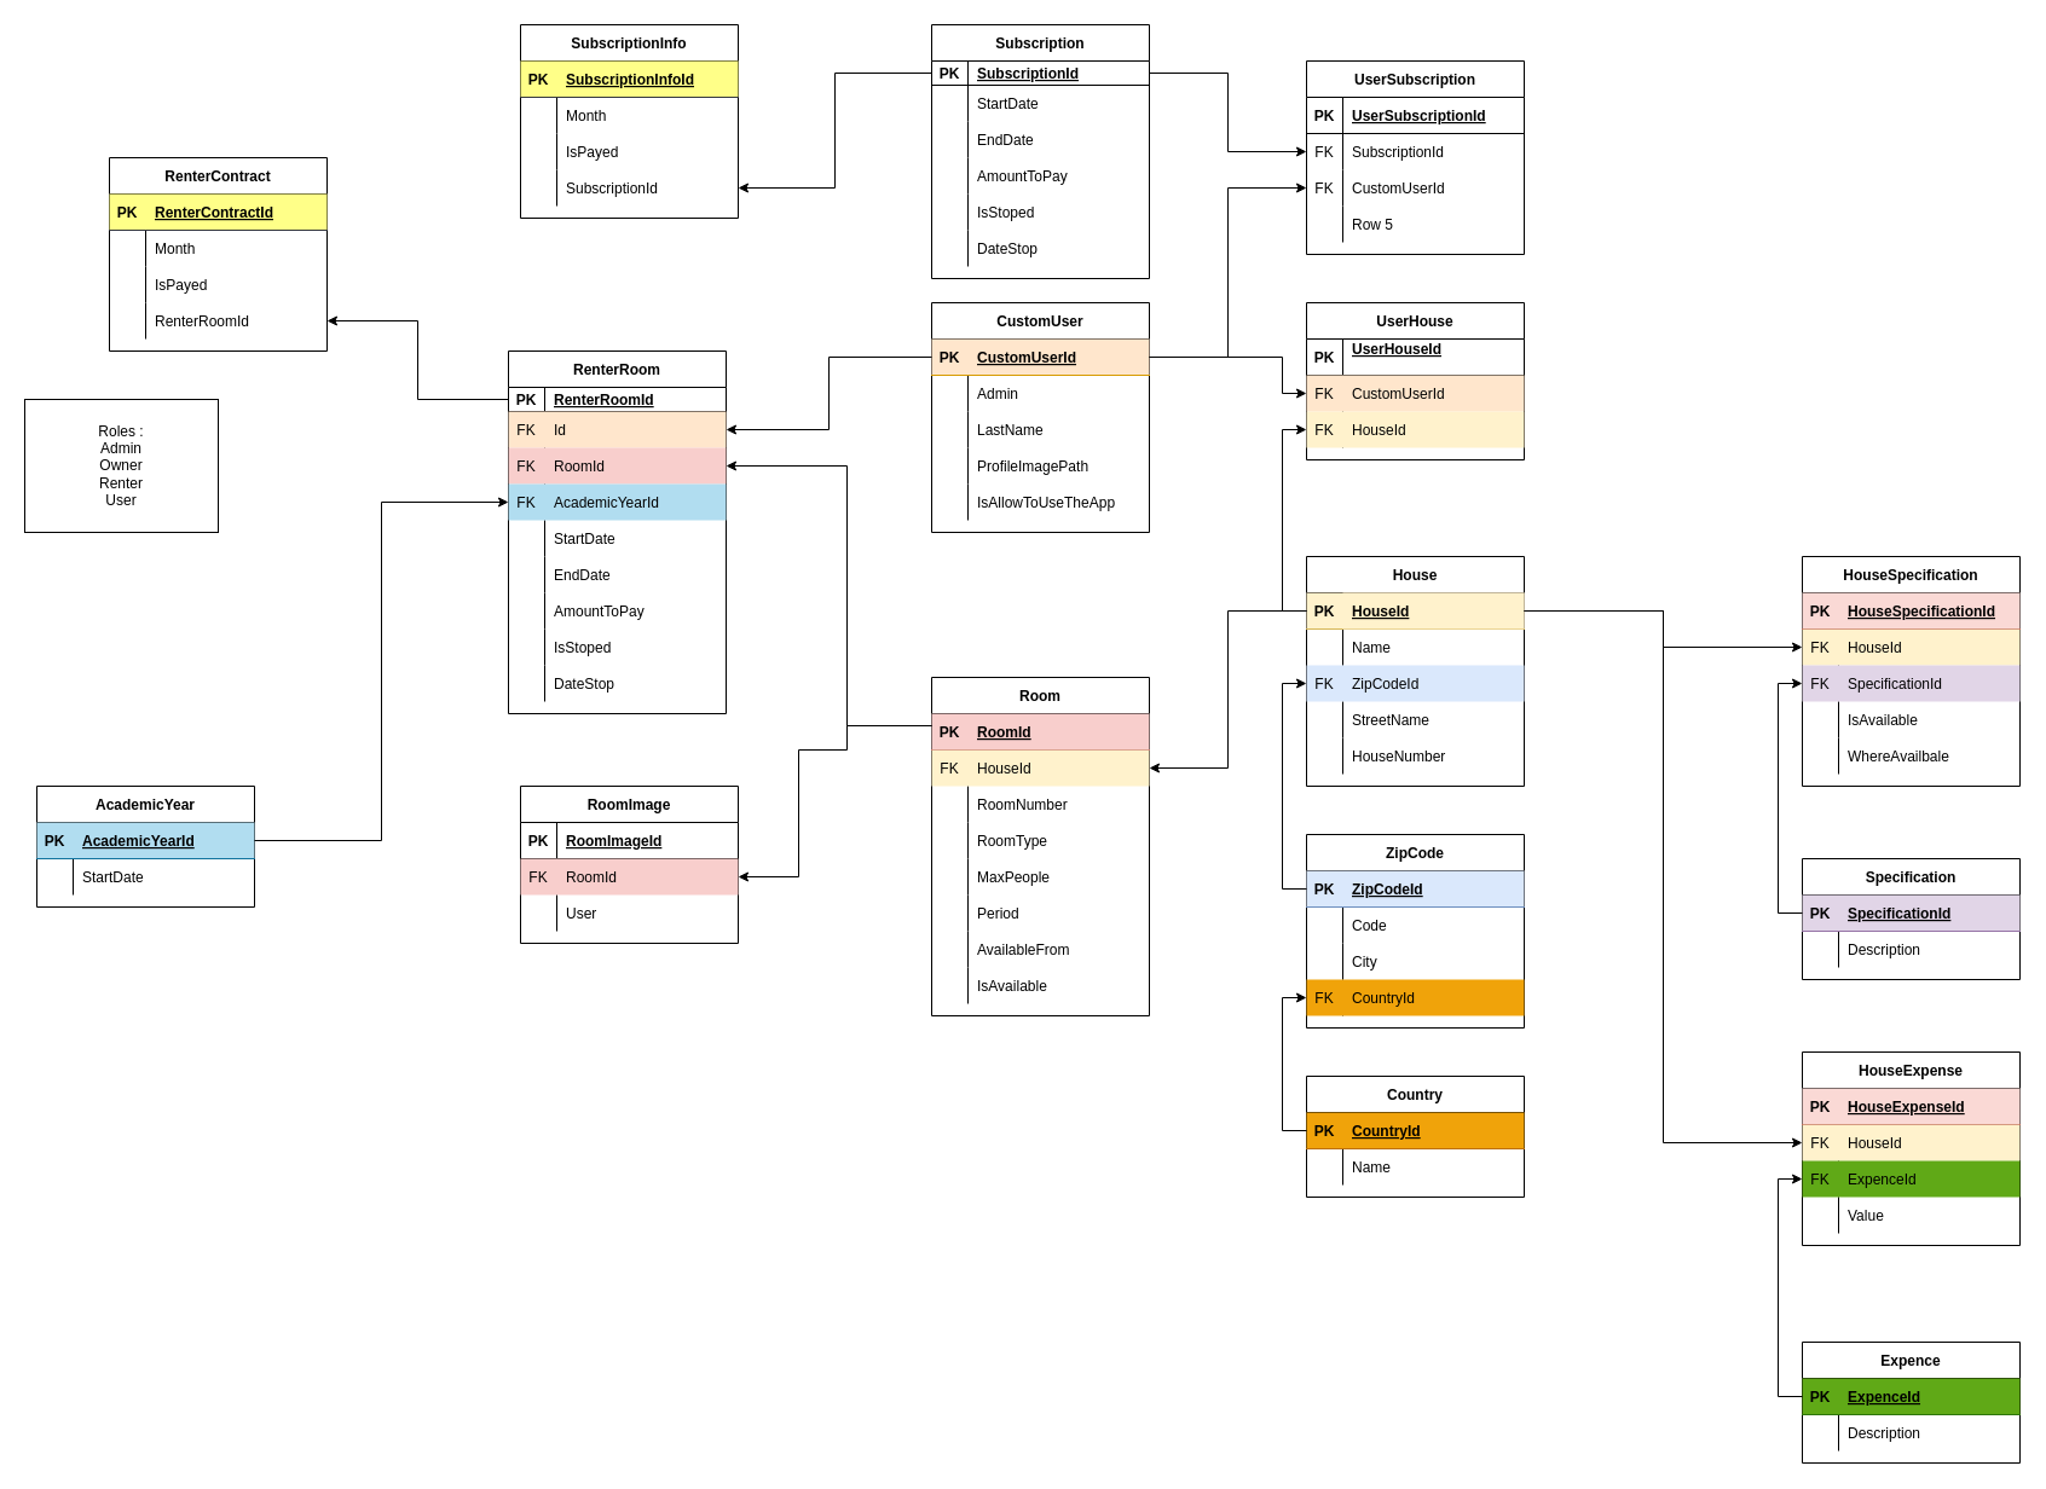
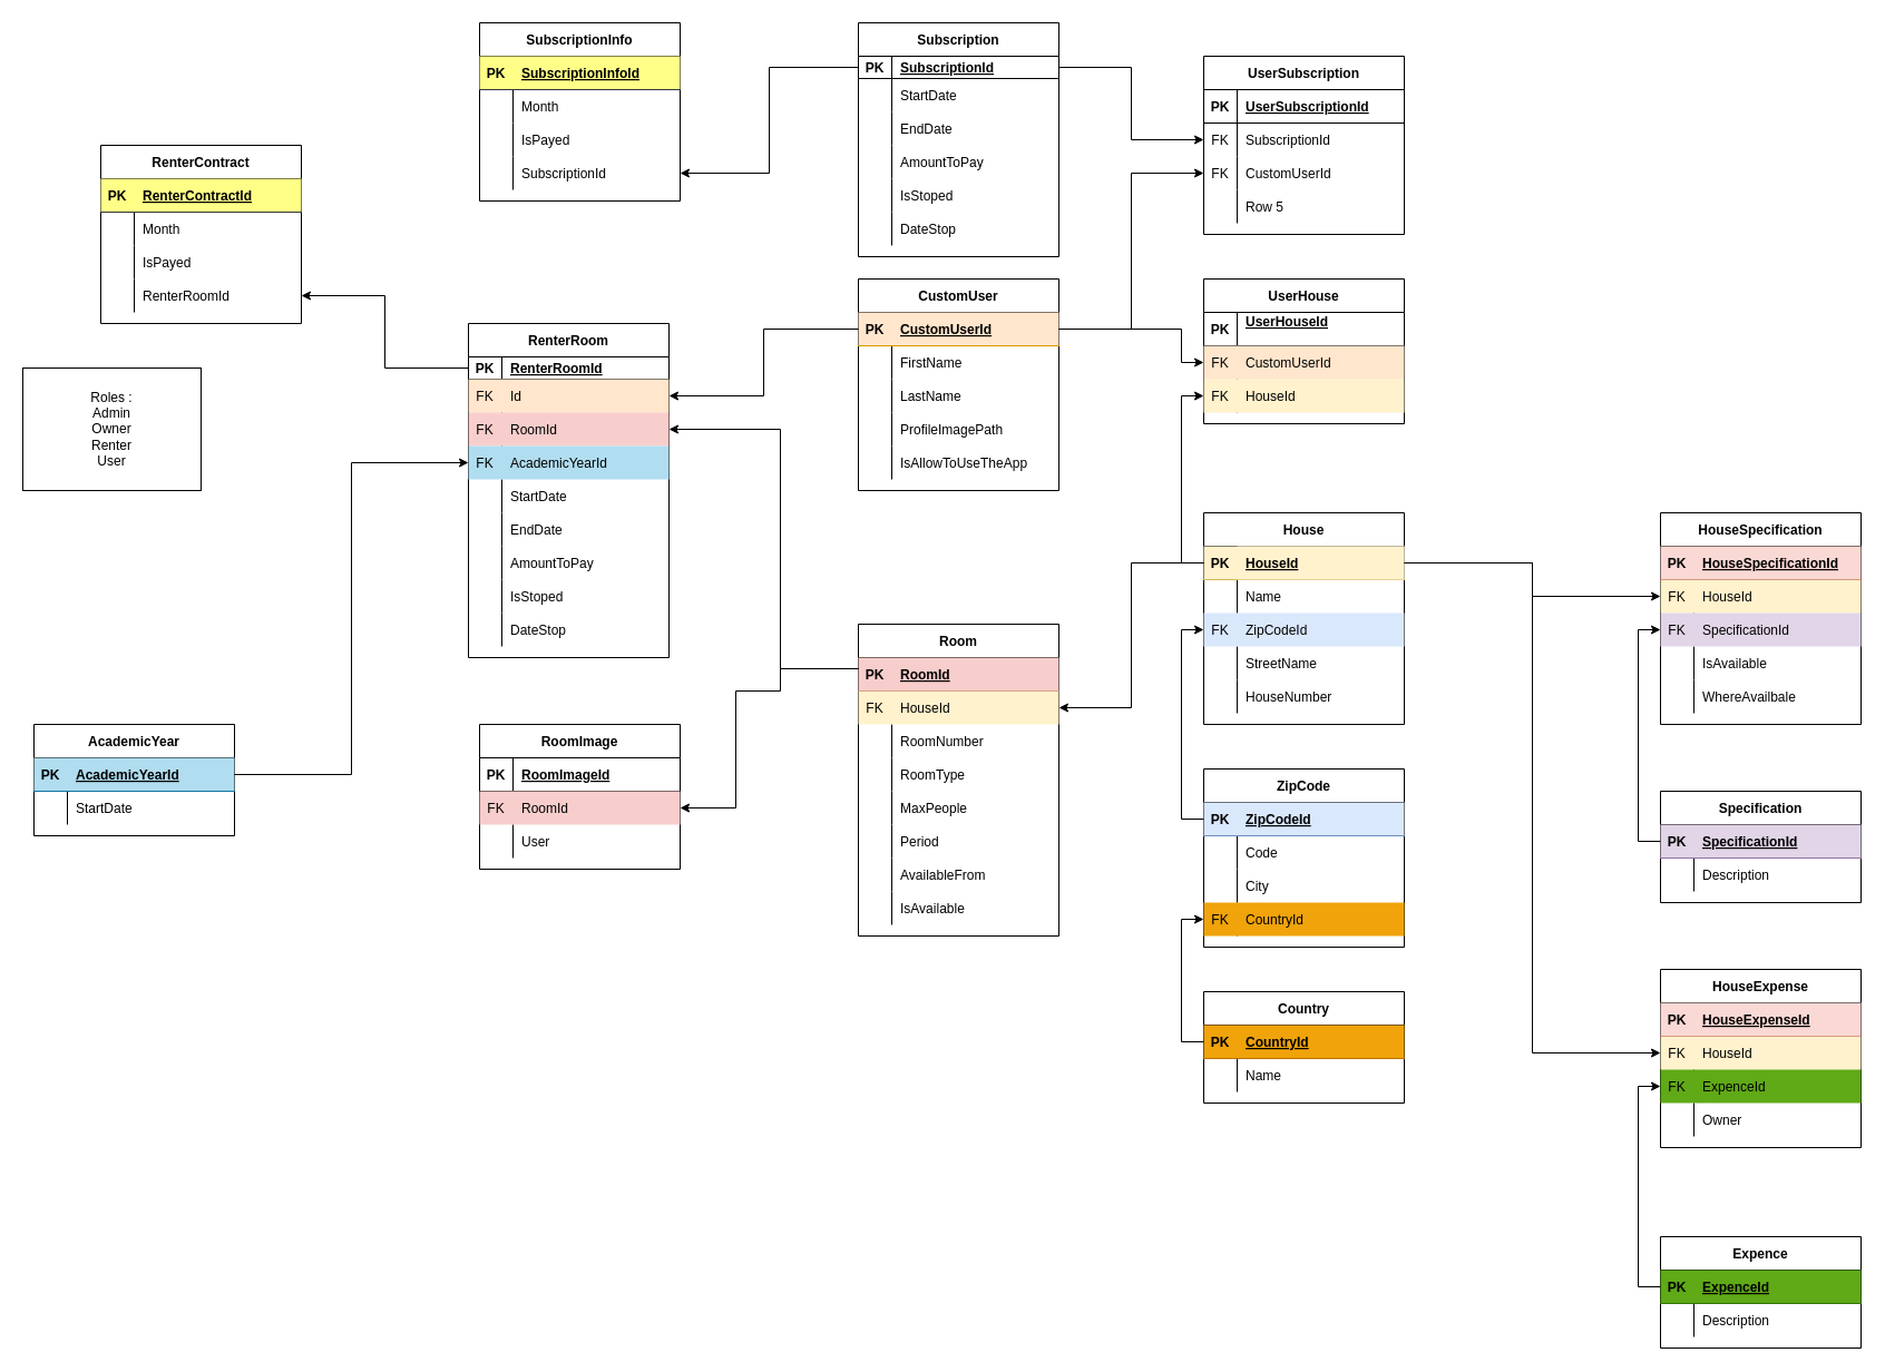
- <mxCell id="8" value="Admin" style="shape=partialRectangle;connectable=0;fillColor=none;top=0;left=0;bottom=0;right=0;align=left;spacingLeft=6;overflow=hidden;" parent="6" vertex="1"><mxGeometry x="30" width="150" height="30" as="geometry"><mxRectangle width="150" height="30" as="alternateBounds" /></mxGeometry></mxCell>
+ <mxCell id="8" value="FirstName" style="shape=partialRectangle;connectable=0;fillColor=none;top=0;left=0;bottom=0;right=0;align=left;spacingLeft=6;overflow=hidden;" parent="6" vertex="1"><mxGeometry x="30" width="150" height="30" as="geometry"><mxRectangle width="150" height="30" as="alternateBounds" /></mxGeometry></mxCell>
- <mxCell id="114" value="Value" style="shape=partialRectangle;connectable=0;fillColor=none;top=0;left=0;bottom=0;right=0;align=left;spacingLeft=6;overflow=hidden;" parent="112" vertex="1"><mxGeometry x="30" width="150" height="30" as="geometry"><mxRectangle width="150" height="30" as="alternateBounds" /></mxGeometry></mxCell>
+ <mxCell id="114" value="Owner" style="shape=partialRectangle;connectable=0;fillColor=none;top=0;left=0;bottom=0;right=0;align=left;spacingLeft=6;overflow=hidden;" parent="112" vertex="1"><mxGeometry x="30" width="150" height="30" as="geometry"><mxRectangle width="150" height="30" as="alternateBounds" /></mxGeometry></mxCell>
